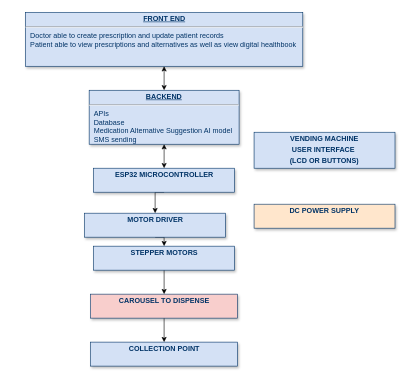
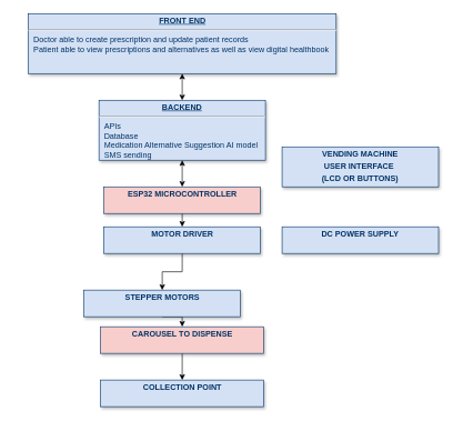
- <mxCell id="4" value="&lt;p style=&quot;margin: 4px 0px 0px; text-align: center;&quot;&gt;&lt;b&gt;ESP32 MICROCONTROLLER&lt;/b&gt;&lt;/p&gt;" style="verticalAlign=top;align=left;overflow=fill;fontSize=12;fontFamily=Helvetica;html=1;strokeColor=#003366;shadow=1;fillColor=#D4E1F5;fontColor=#003366" vertex="1" parent="1"><mxGeometry x="155.5" y="280" width="235" height="40" as="geometry" /></mxCell>
+ <mxCell id="4" value="&lt;p style=&quot;margin: 4px 0px 0px; text-align: center;&quot;&gt;&lt;b&gt;ESP32 MICROCONTROLLER&lt;/b&gt;&lt;/p&gt;" style="verticalAlign=top;align=left;overflow=fill;fontSize=12;fontFamily=Helvetica;html=1;strokeColor=#003366;shadow=1;fillColor=#f8cecc;fontColor=#003366;" vertex="1" parent="1"><mxGeometry x="155.5" y="280" width="235" height="40" as="geometry" /></mxCell>
- <mxCell id="18" value="&lt;p style=&quot;margin: 4px 0px 0px; text-align: center;&quot;&gt;&lt;b&gt;DC POWER SUPPLY&lt;/b&gt;&lt;/p&gt;" style="verticalAlign=top;align=left;overflow=fill;fontSize=12;fontFamily=Helvetica;html=1;strokeColor=#003366;shadow=1;fillColor=#ffe6cc;fontColor=#003366;" vertex="1" parent="1"><mxGeometry x="423" y="340" width="235" height="40" as="geometry" /></mxCell>
+ <mxCell id="18" value="&lt;p style=&quot;margin: 4px 0px 0px; text-align: center;&quot;&gt;&lt;b&gt;DC POWER SUPPLY&lt;/b&gt;&lt;/p&gt;" style="verticalAlign=top;align=left;overflow=fill;fontSize=12;fontFamily=Helvetica;html=1;strokeColor=#003366;shadow=1;fillColor=#D4E1F5;fontColor=#003366" vertex="1" parent="1"><mxGeometry x="423" y="340" width="235" height="40" as="geometry" /></mxCell>
- <mxCell id="8" value="&lt;p style=&quot;margin: 4px 0px 0px; text-align: center;&quot;&gt;&lt;b&gt;MOTOR DRIVER&lt;/b&gt;&lt;/p&gt;" style="verticalAlign=top;align=left;overflow=fill;fontSize=12;fontFamily=Helvetica;html=1;strokeColor=#003366;shadow=1;fillColor=#D4E1F5;fontColor=#003366" vertex="1" parent="1"><mxGeometry x="140.5" y="355" width="235" height="40" as="geometry" /></mxCell>
+ <mxCell id="8" value="&lt;p style=&quot;margin: 4px 0px 0px; text-align: center;&quot;&gt;&lt;b&gt;MOTOR DRIVER&lt;/b&gt;&lt;/p&gt;" style="verticalAlign=top;align=left;overflow=fill;fontSize=12;fontFamily=Helvetica;html=1;strokeColor=#003366;shadow=1;fillColor=#D4E1F5;fontColor=#003366" vertex="1" parent="1"><mxGeometry x="155.5" y="340" width="235" height="40" as="geometry" /></mxCell>
- <mxCell id="10" value="&lt;p style=&quot;margin: 4px 0px 0px; text-align: center;&quot;&gt;&lt;b&gt;STEPPER MOTORS&lt;/b&gt;&lt;/p&gt;" style="verticalAlign=top;align=left;overflow=fill;fontSize=12;fontFamily=Helvetica;html=1;strokeColor=#003366;shadow=1;fillColor=#D4E1F5;fontColor=#003366" vertex="1" parent="1"><mxGeometry x="155.5" y="410" width="235" height="40" as="geometry" /></mxCell>
+ <mxCell id="10" value="&lt;p style=&quot;margin: 4px 0px 0px; text-align: center;&quot;&gt;&lt;b&gt;STEPPER MOTORS&lt;/b&gt;&lt;/p&gt;" style="verticalAlign=top;align=left;overflow=fill;fontSize=12;fontFamily=Helvetica;html=1;strokeColor=#003366;shadow=1;fillColor=#D4E1F5;fontColor=#003366" vertex="1" parent="1"><mxGeometry x="125.5" y="435" width="235" height="40" as="geometry" /></mxCell>
